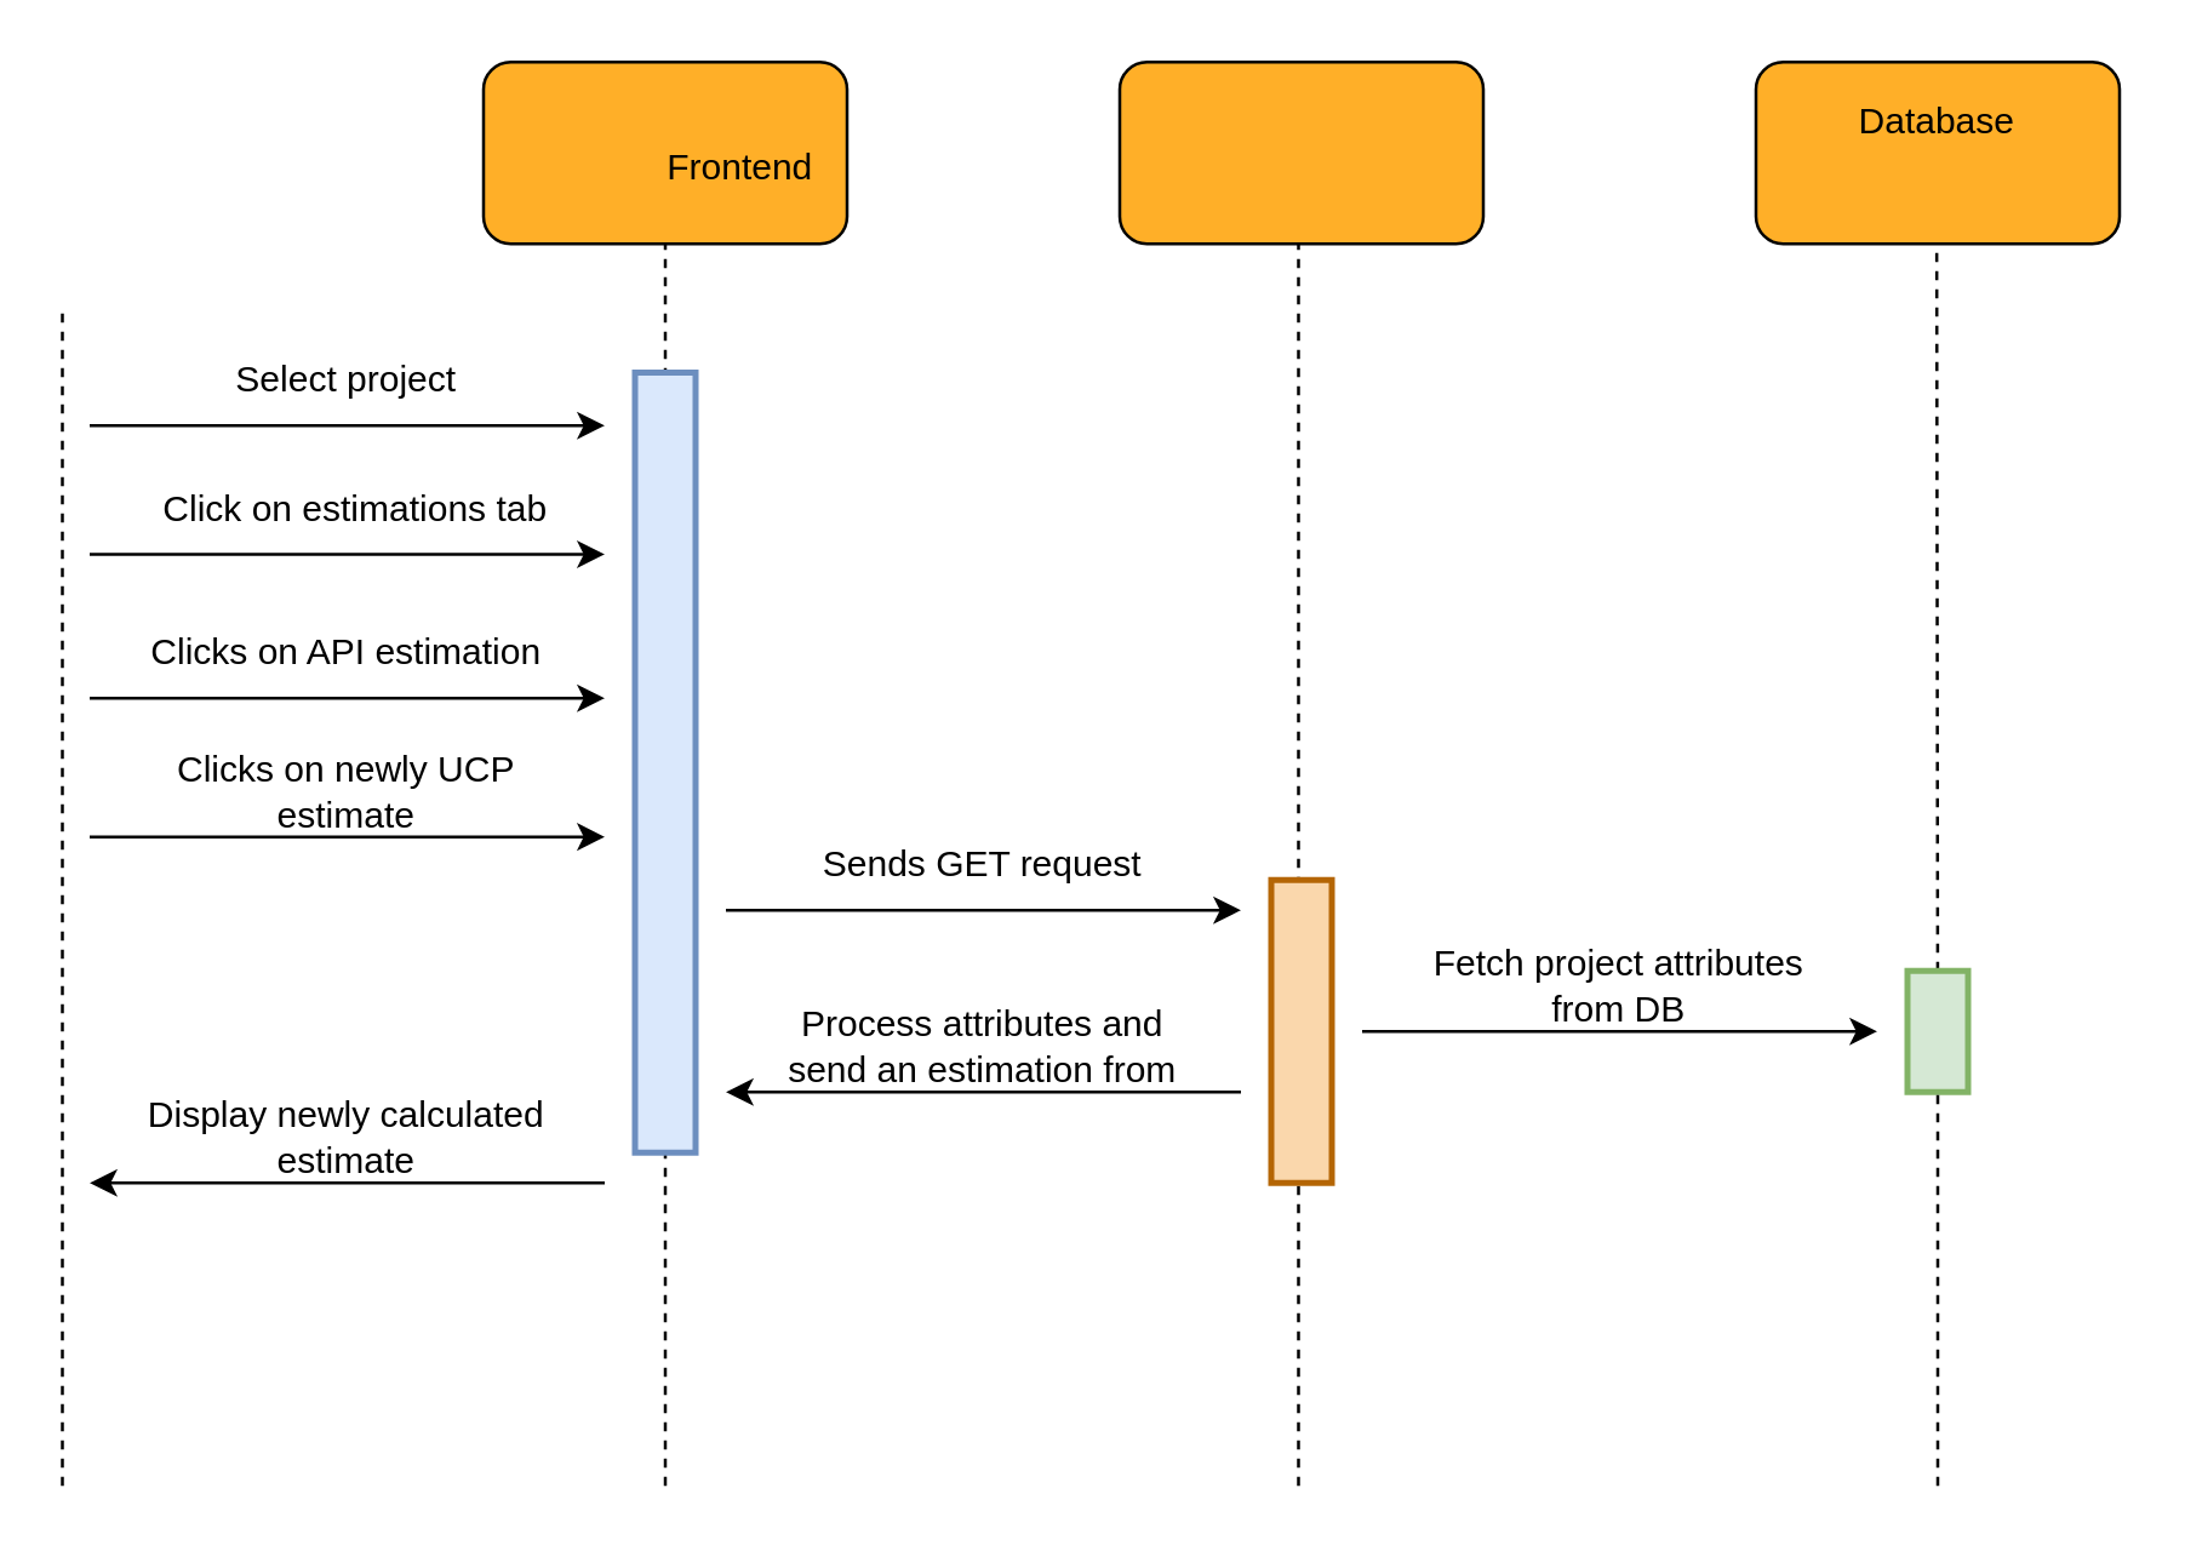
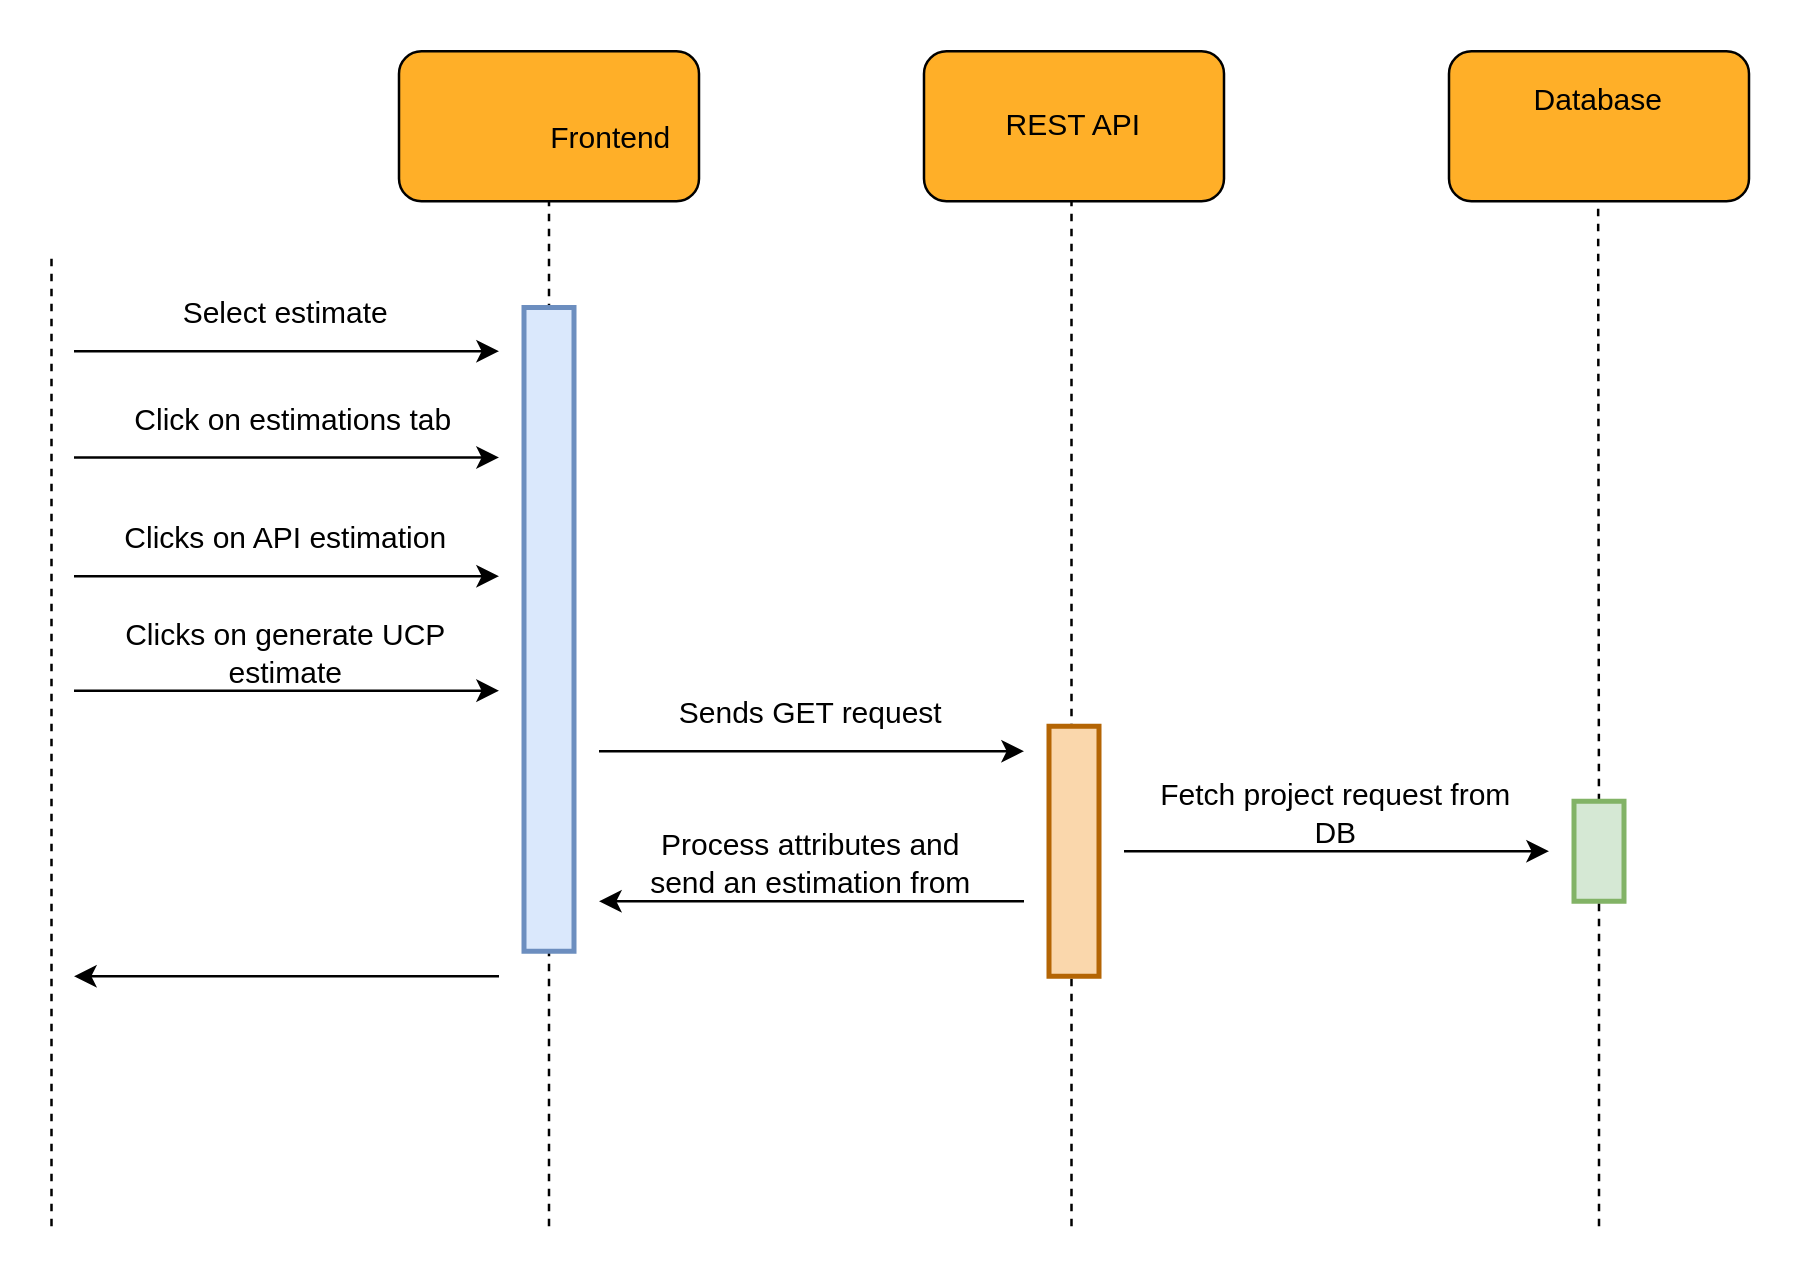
+ <mxCell id="8" value="&lt;font style=&quot;font-size: 12px;&quot;&gt;REST API&lt;/font&gt;" style="text;html=1;strokeColor=none;fillColor=none;align=center;verticalAlign=middle;whiteSpace=wrap;rounded=0;fontSize=12;" vertex="1" parent="6"><mxGeometry x="30" y="15" width="60" height="30" as="geometry" /></mxCell>
- <mxCell id="16" value="Select project" style="text;html=1;strokeColor=none;fillColor=none;align=center;verticalAlign=middle;whiteSpace=wrap;rounded=0;" vertex="1" parent="1"><mxGeometry x="39" y="110" width="150" height="30" as="geometry" /></mxCell>
+ <mxCell id="16" value="Select estimate" style="text;html=1;strokeColor=none;fillColor=none;align=center;verticalAlign=middle;whiteSpace=wrap;rounded=0;" vertex="1" parent="1"><mxGeometry x="39" y="110" width="150" height="30" as="geometry" /></mxCell>
- <mxCell id="26" value="Clicks on newly UCP estimate" style="text;html=1;strokeColor=none;fillColor=none;align=center;verticalAlign=middle;whiteSpace=wrap;rounded=0;" vertex="1" parent="1"><mxGeometry x="39" y="245.75" width="150" height="30" as="geometry" /></mxCell>
+ <mxCell id="26" value="Clicks on generate UCP estimate" style="text;html=1;strokeColor=none;fillColor=none;align=center;verticalAlign=middle;whiteSpace=wrap;rounded=0;" vertex="1" parent="1"><mxGeometry x="39" y="245.75" width="150" height="30" as="geometry" /></mxCell>
- <mxCell id="30" value="Fetch project attributes from DB" style="text;html=1;strokeColor=none;fillColor=none;align=center;verticalAlign=middle;whiteSpace=wrap;rounded=0;" vertex="1" parent="1"><mxGeometry x="459" y="310" width="150" height="30" as="geometry" /></mxCell>
+ <mxCell id="30" value="Fetch project request from DB" style="text;html=1;strokeColor=none;fillColor=none;align=center;verticalAlign=middle;whiteSpace=wrap;rounded=0;" vertex="1" parent="1"><mxGeometry x="459" y="310" width="150" height="30" as="geometry" /></mxCell>
- <mxCell id="36" value="Display newly calculated estimate" style="text;html=1;strokeColor=none;fillColor=none;align=center;verticalAlign=middle;whiteSpace=wrap;rounded=0;" vertex="1" parent="34"><mxGeometry x="10" width="150" height="30" as="geometry" /></mxCell>
